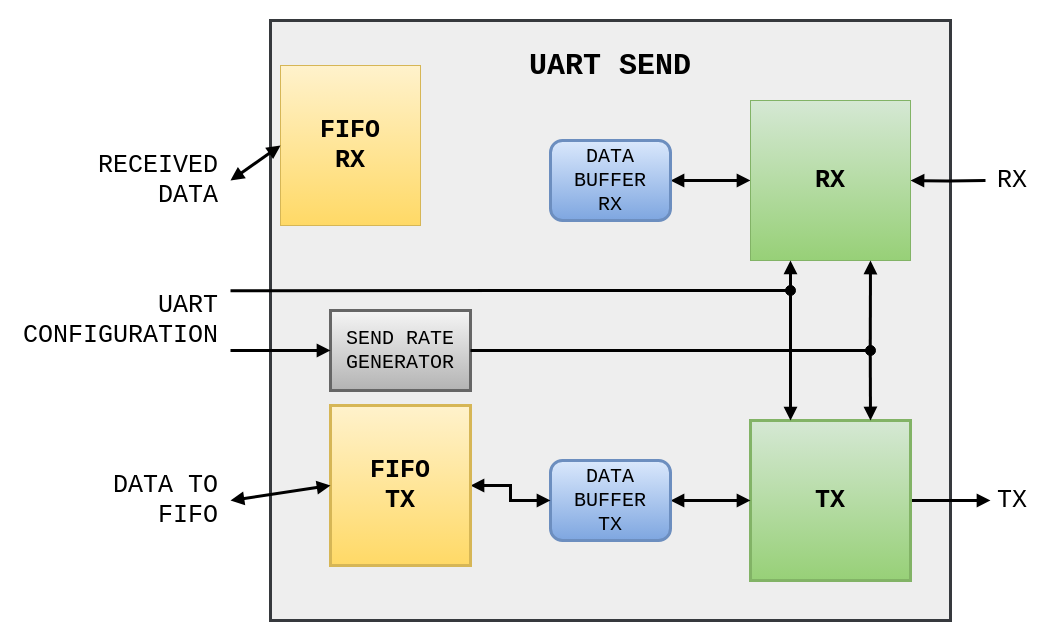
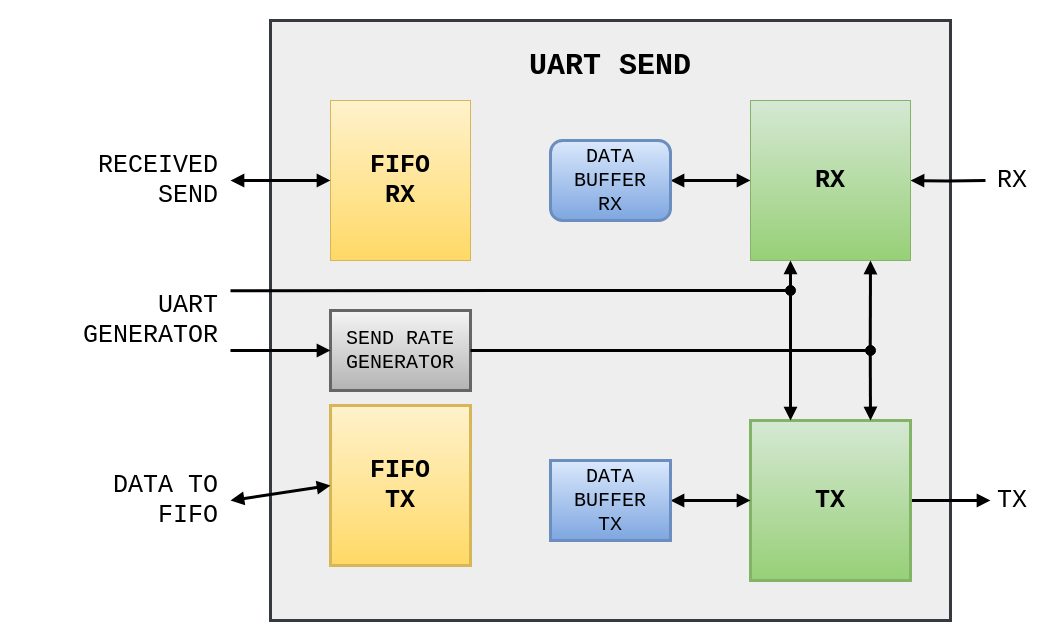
- <mxCell id="11" value="FIFO&lt;br&gt;RX" style="rounded=0;whiteSpace=wrap;html=1;fontSize=25;fontFamily=Courier New;fillColor=#fff2cc;fontStyle=1;strokeColor=#d6b656;gradientColor=#ffd966;" vertex="1" parent="1"><mxGeometry x="280" y="65" width="140" height="160" as="geometry" /></mxCell>
+ <mxCell id="11" value="FIFO&lt;br&gt;RX" style="rounded=0;whiteSpace=wrap;html=1;fontSize=25;fontFamily=Courier New;fillColor=#fff2cc;fontStyle=1;strokeColor=#d6b656;gradientColor=#ffd966;" vertex="1" parent="1"><mxGeometry x="330" y="100" width="140" height="160" as="geometry" /></mxCell>
- <mxCell id="24" value="RECEIVED DATA" style="text;html=1;align=right;verticalAlign=middle;whiteSpace=wrap;rounded=0;fontStyle=0;fontFamily=Courier New;fontSize=25;" vertex="1" parent="1"><mxGeometry x="50" y="148.75" width="170" height="62.5" as="geometry" /></mxCell>
+ <mxCell id="24" value="RECEIVED SEND" style="text;html=1;align=right;verticalAlign=middle;whiteSpace=wrap;rounded=0;fontStyle=0;fontFamily=Courier New;fontSize=25;" vertex="1" parent="1"><mxGeometry x="50" y="148.75" width="170" height="62.5" as="geometry" /></mxCell>
- <mxCell id="25" value="UART&lt;br&gt;CONFIGURATION" style="text;html=1;align=right;verticalAlign=middle;whiteSpace=wrap;rounded=0;fontStyle=0;fontFamily=Courier New;fontSize=25;horizontal=1;" vertex="1" parent="1"><mxGeometry x="20" y="287.5" width="200" height="65" as="geometry" /></mxCell>
+ <mxCell id="25" value="UART&lt;br&gt;GENERATOR" style="text;html=1;align=right;verticalAlign=middle;whiteSpace=wrap;rounded=0;fontStyle=0;fontFamily=Courier New;fontSize=25;horizontal=1;" vertex="1" parent="1"><mxGeometry x="20" y="287.5" width="200" height="65" as="geometry" /></mxCell>
- <mxCell id="12" style="edgeStyle=orthogonalEdgeStyle;rounded=0;orthogonalLoop=1;jettySize=auto;html=1;exitX=1;exitY=0.5;exitDx=0;exitDy=0;entryX=0;entryY=0.5;entryDx=0;entryDy=0;strokeWidth=3;startArrow=block;startFill=1;endArrow=block;endFill=1;" edge="1" parent="1" source="13" target="10"><mxGeometry relative="1" as="geometry" /></mxCell>
- <mxCell id="10" value="DATA&lt;br&gt;BUFFER&lt;br&gt;TX" style="whiteSpace=wrap;html=1;fontFamily=Courier New;fontSize=20;fontStyle=0;fillColor=#dae8fc;strokeColor=#6c8ebf;gradientColor=#7ea6e0;strokeWidth=3;rounded=1;" vertex="1" parent="1"><mxGeometry x="550" y="460" width="120" height="80" as="geometry" /></mxCell>
+ <mxCell id="10" value="DATA&lt;br&gt;BUFFER&lt;br&gt;TX" style="rounded=0;whiteSpace=wrap;html=1;fontFamily=Courier New;fontSize=20;fontStyle=0;fillColor=#dae8fc;strokeColor=#6c8ebf;gradientColor=#7ea6e0;strokeWidth=3;" vertex="1" parent="1"><mxGeometry x="550" y="460" width="120" height="80" as="geometry" /></mxCell>
